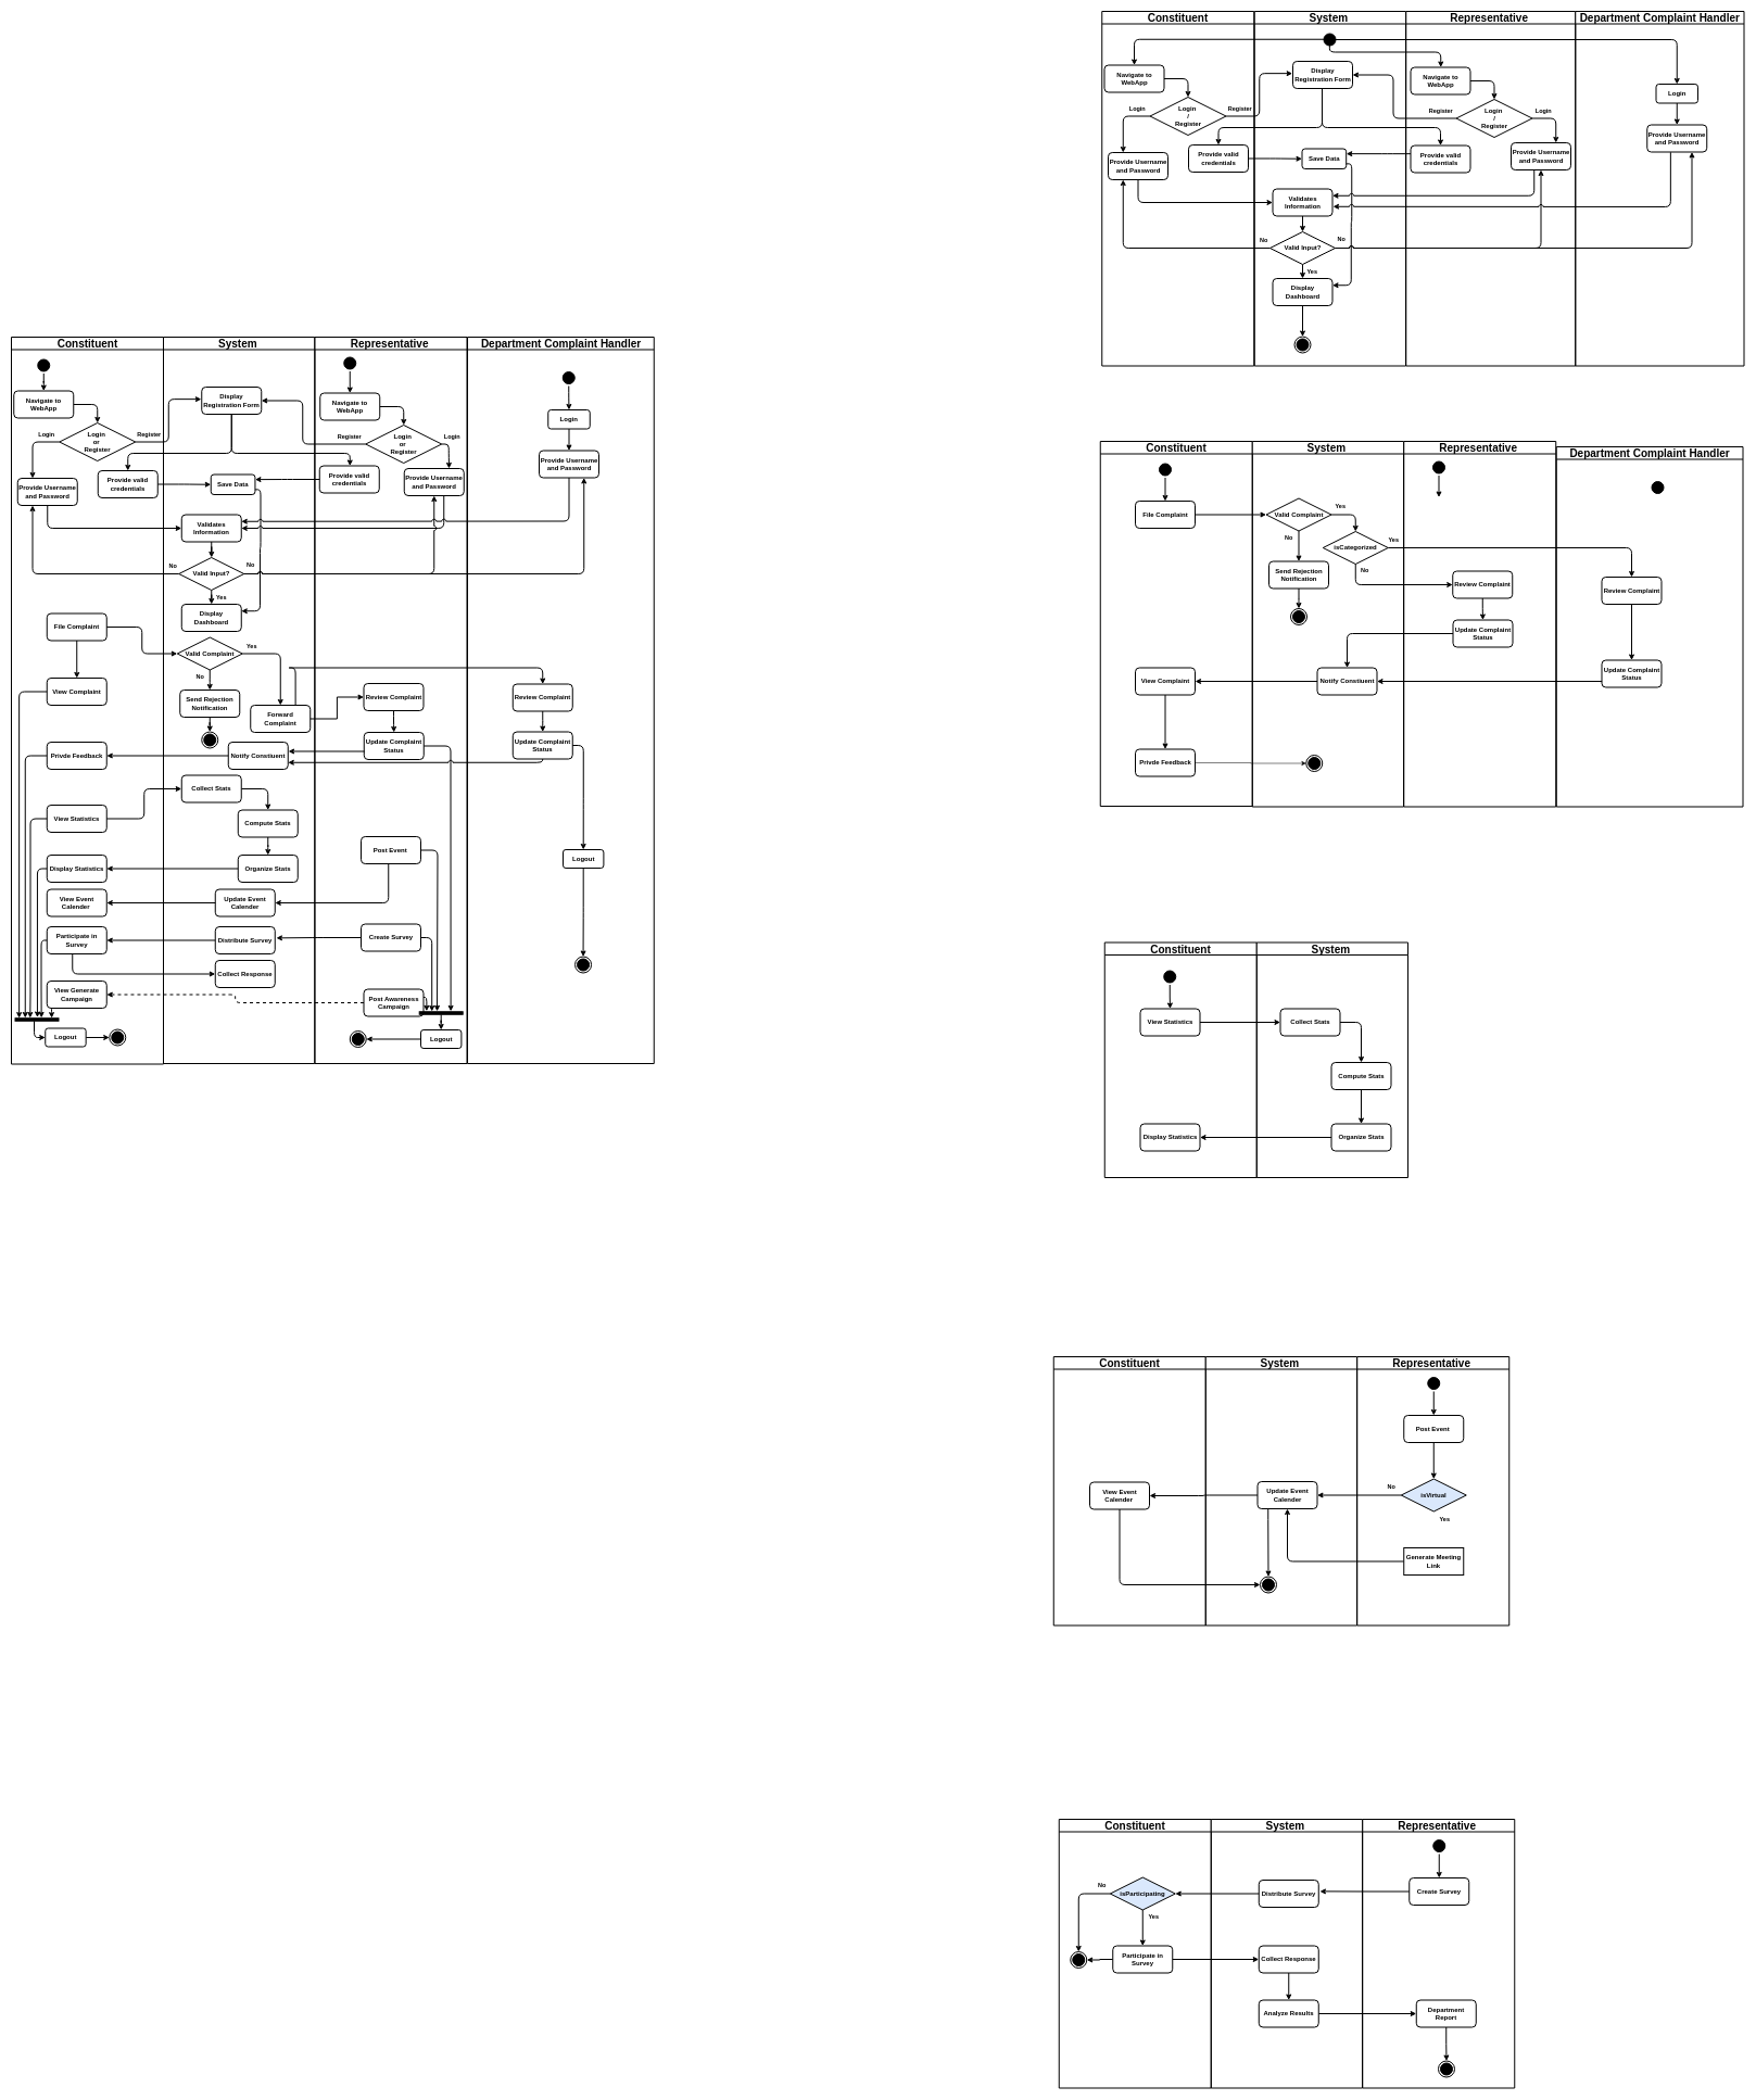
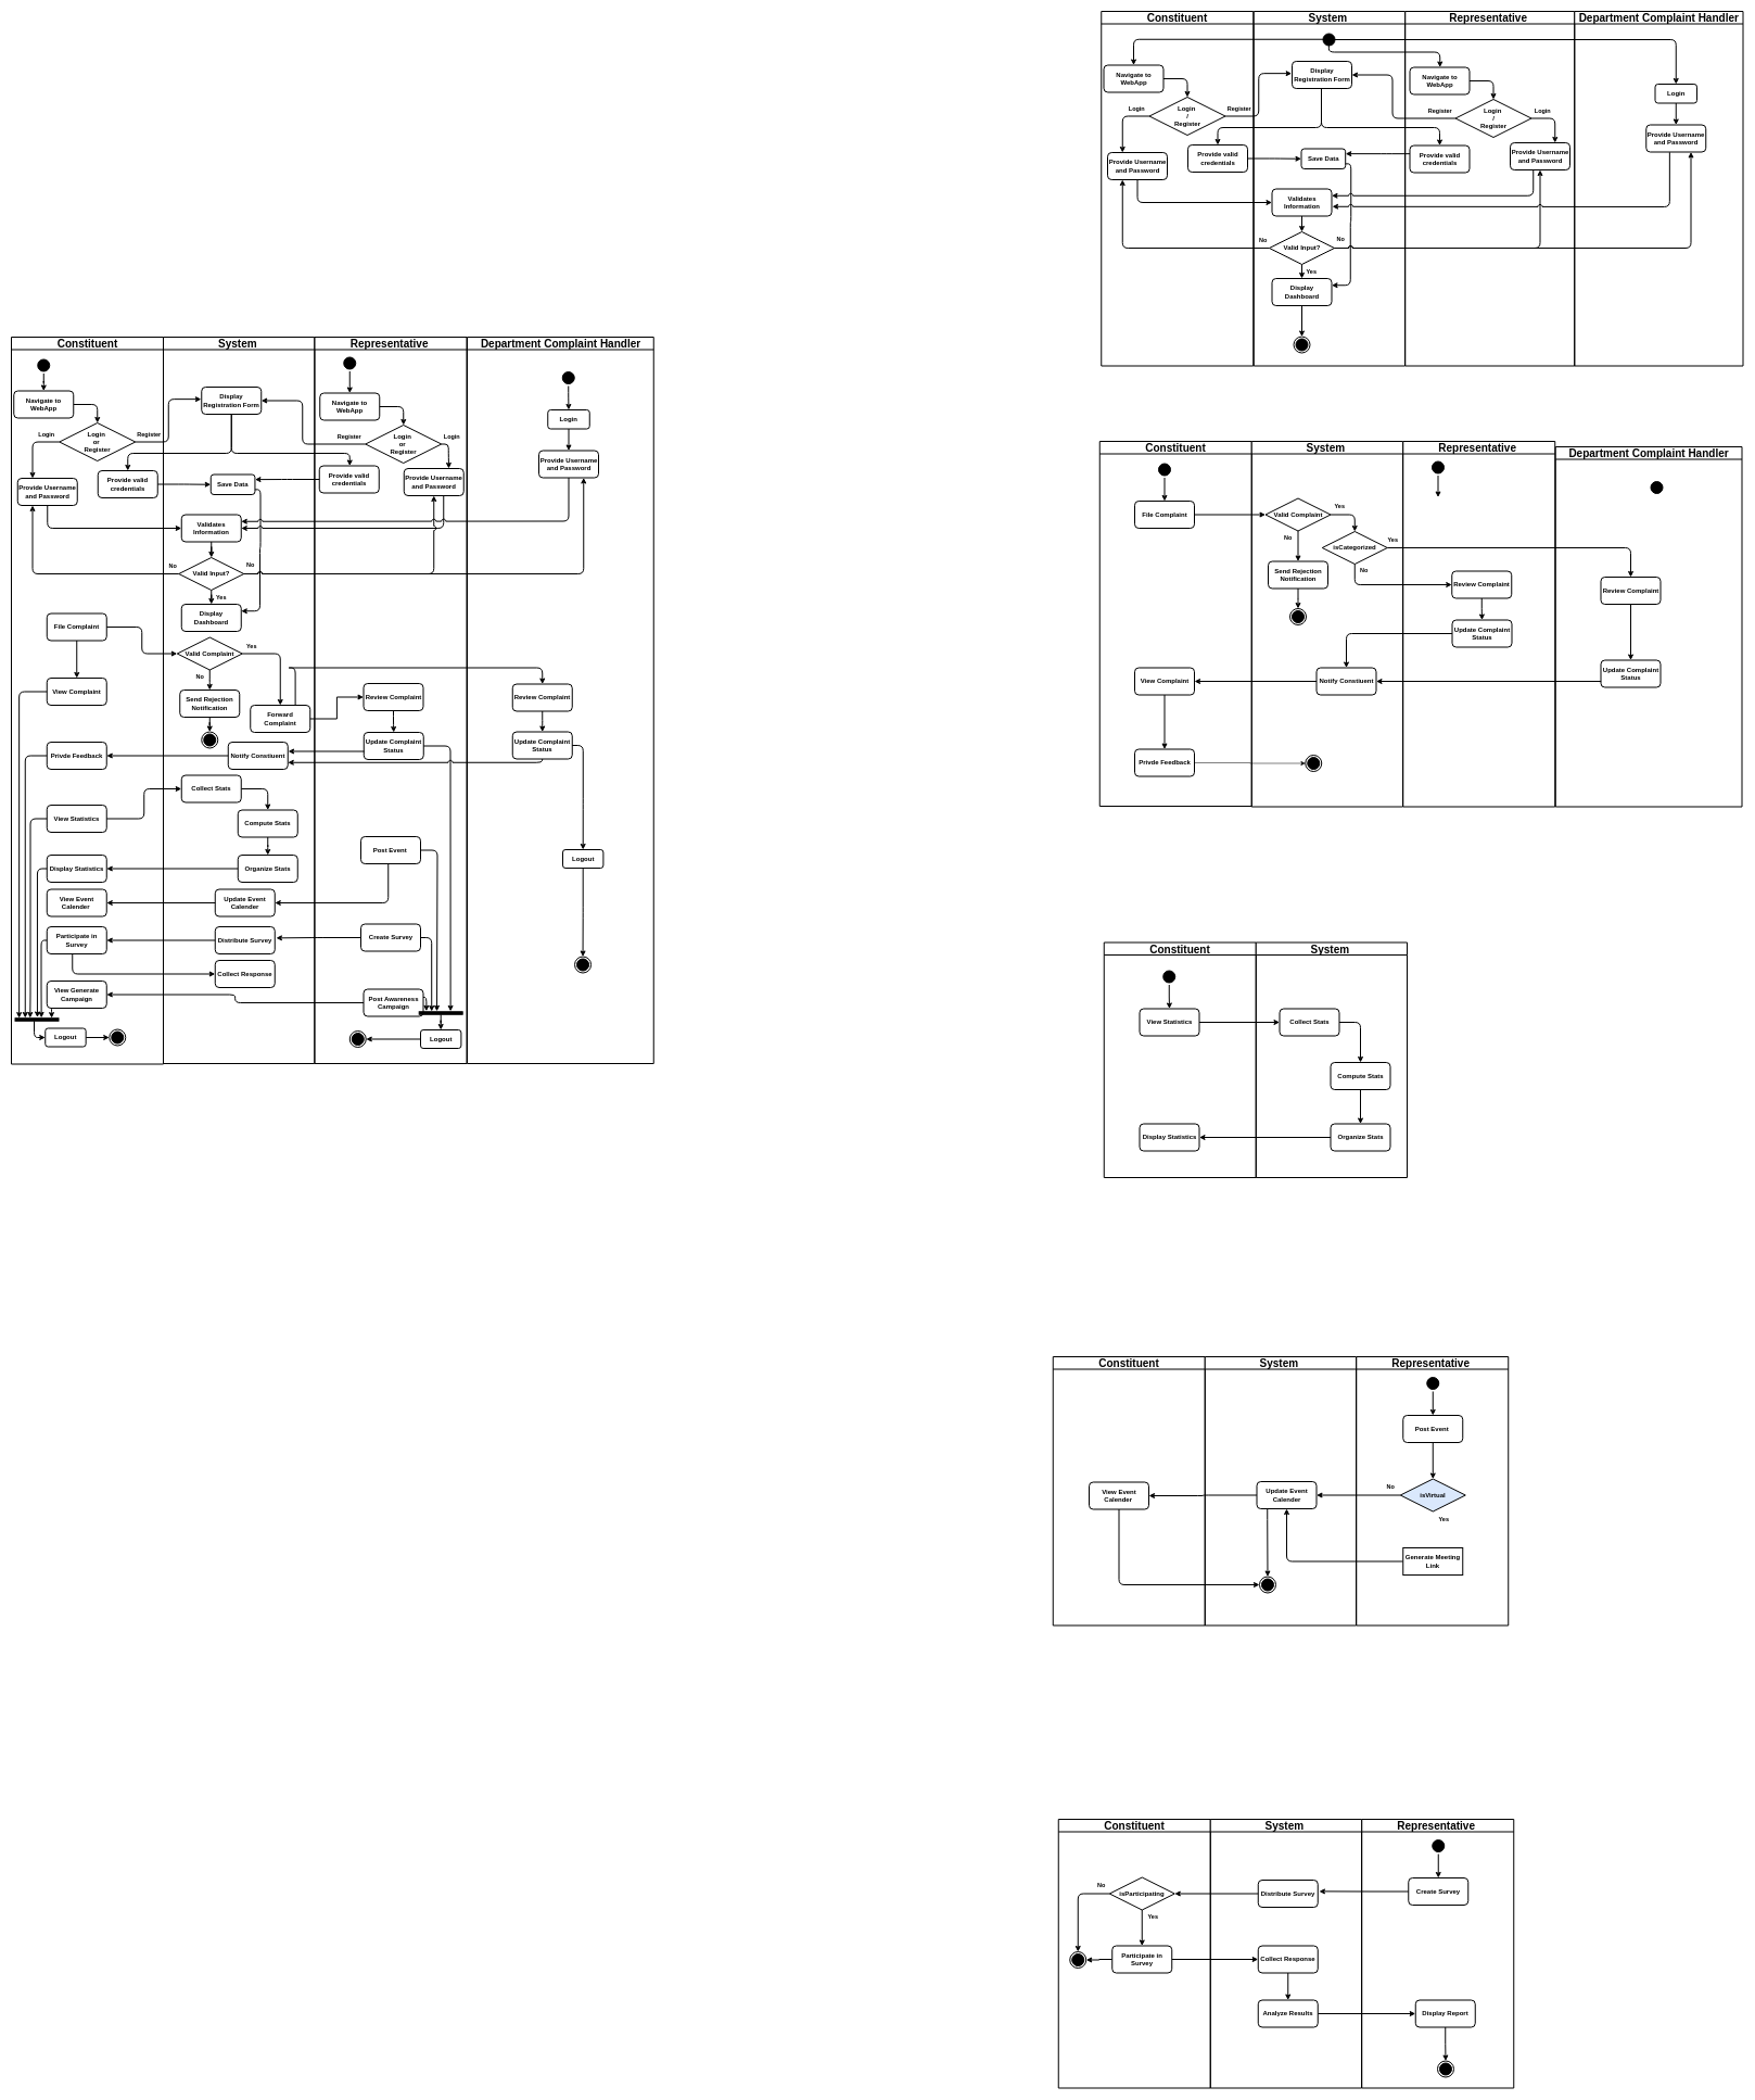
- <mxCell id="125" style="edgeStyle=orthogonalEdgeStyle;rounded=1;orthogonalLoop=1;jettySize=auto;html=1;strokeWidth=2;curved=0;dashed=1;" parent="1" source="73" target="21" edge="1"><mxGeometry relative="1" as="geometry" /></mxCell>
+ <mxCell id="125" style="edgeStyle=orthogonalEdgeStyle;rounded=1;orthogonalLoop=1;jettySize=auto;html=1;strokeWidth=2;curved=0;" parent="1" source="73" target="21" edge="1"><mxGeometry relative="1" as="geometry" /></mxCell>
- <mxCell id="269" value="isParticipating" style="rhombus;fontSize=12;fontStyle=1;strokeWidth=2;whiteSpace=wrap;fillColor=#dae8fc;" vertex="1" parent="1"><mxGeometry x="2044" y="3457" width="120" height="60" as="geometry" /></mxCell>
+ <mxCell id="269" value="isParticipating" style="rhombus;fontSize=12;fontStyle=1;strokeWidth=2;whiteSpace=wrap;" vertex="1" parent="1"><mxGeometry x="2044" y="3457" width="120" height="60" as="geometry" /></mxCell>
- <mxCell id="276" value="Department Report" style="fontSize=12;fontStyle=1;strokeWidth=2;whiteSpace=wrap;rounded=1;" vertex="1" parent="1"><mxGeometry x="2608" y="3683" width="110" height="50" as="geometry" /></mxCell>
+ <mxCell id="276" value="Display Report" style="fontSize=12;fontStyle=1;strokeWidth=2;whiteSpace=wrap;rounded=1;" vertex="1" parent="1"><mxGeometry x="2608" y="3683" width="110" height="50" as="geometry" /></mxCell>
